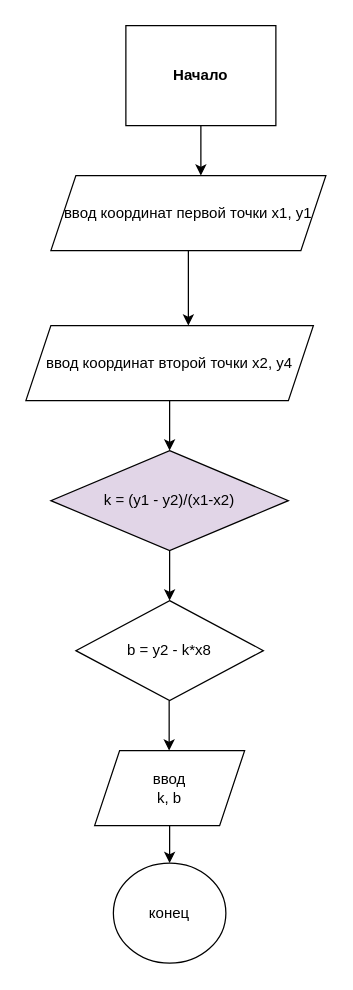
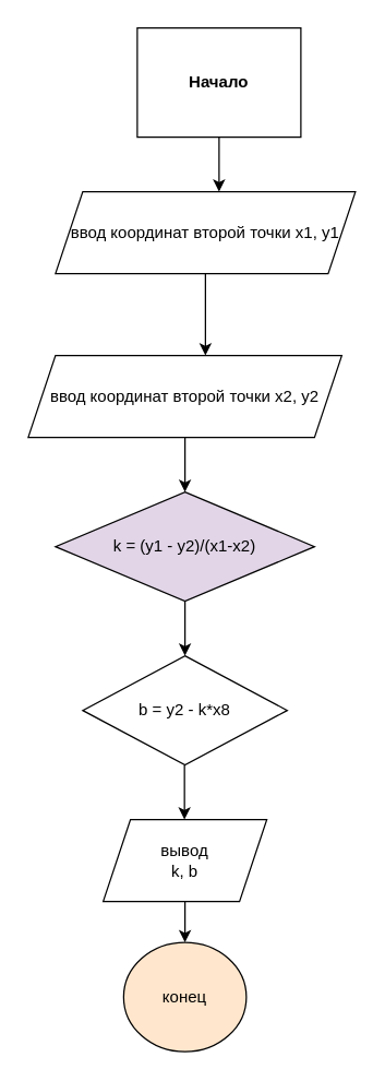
- <mxCell id="4" value="ввод координат первой точки x1, y1" style="shape=parallelogram;perimeter=parallelogramPerimeter;whiteSpace=wrap;html=1;fixedSize=1;" vertex="1" parent="1"><mxGeometry x="40" y="140" width="220" height="60" as="geometry" /></mxCell>
+ <mxCell id="4" value="ввод координат второй точки x1, y1" style="shape=parallelogram;perimeter=parallelogramPerimeter;whiteSpace=wrap;html=1;fixedSize=1;" vertex="1" parent="1"><mxGeometry x="40" y="140" width="220" height="60" as="geometry" /></mxCell>
- <mxCell id="6" value="ввод координат второй точки x2, y4" style="shape=parallelogram;perimeter=parallelogramPerimeter;whiteSpace=wrap;html=1;fixedSize=1;" vertex="1" parent="1"><mxGeometry x="20" y="260" width="230" height="60" as="geometry" /></mxCell>
+ <mxCell id="6" value="ввод координат второй точки x2, y2" style="shape=parallelogram;perimeter=parallelogramPerimeter;whiteSpace=wrap;html=1;fixedSize=1;" vertex="1" parent="1"><mxGeometry x="20" y="260" width="230" height="60" as="geometry" /></mxCell>
- <mxCell id="12" value="ввод&lt;br&gt;k, b" style="shape=parallelogram;perimeter=parallelogramPerimeter;whiteSpace=wrap;html=1;fixedSize=1;" vertex="1" parent="1"><mxGeometry x="75" y="600" width="120" height="60" as="geometry" /></mxCell>
+ <mxCell id="12" value="вывод&lt;br&gt;k, b" style="shape=parallelogram;perimeter=parallelogramPerimeter;whiteSpace=wrap;html=1;fixedSize=1;" vertex="1" parent="1"><mxGeometry x="75" y="600" width="120" height="60" as="geometry" /></mxCell>
- <mxCell id="14" value="конец" style="ellipse;whiteSpace=wrap;html=1;" vertex="1" parent="1"><mxGeometry x="90" y="690" width="90" height="80" as="geometry" /></mxCell>
+ <mxCell id="14" value="конец" style="ellipse;whiteSpace=wrap;html=1;fillColor=#ffe6cc;" vertex="1" parent="1"><mxGeometry x="90" y="690" width="90" height="80" as="geometry" /></mxCell>
